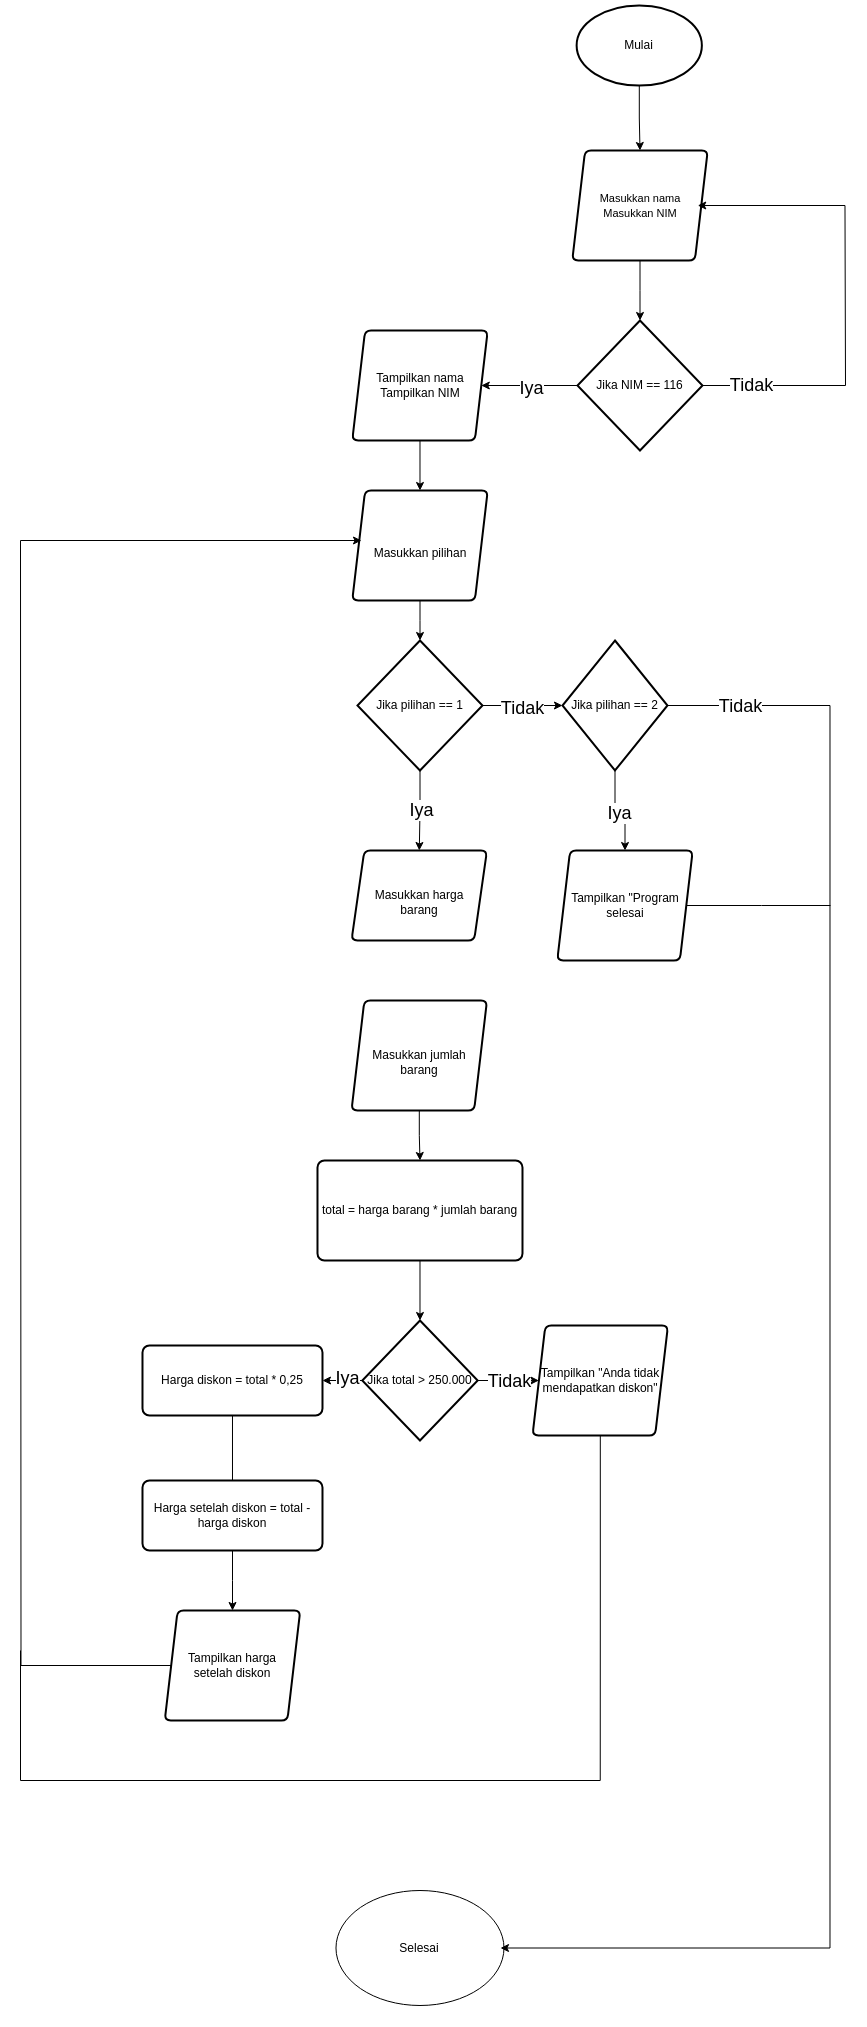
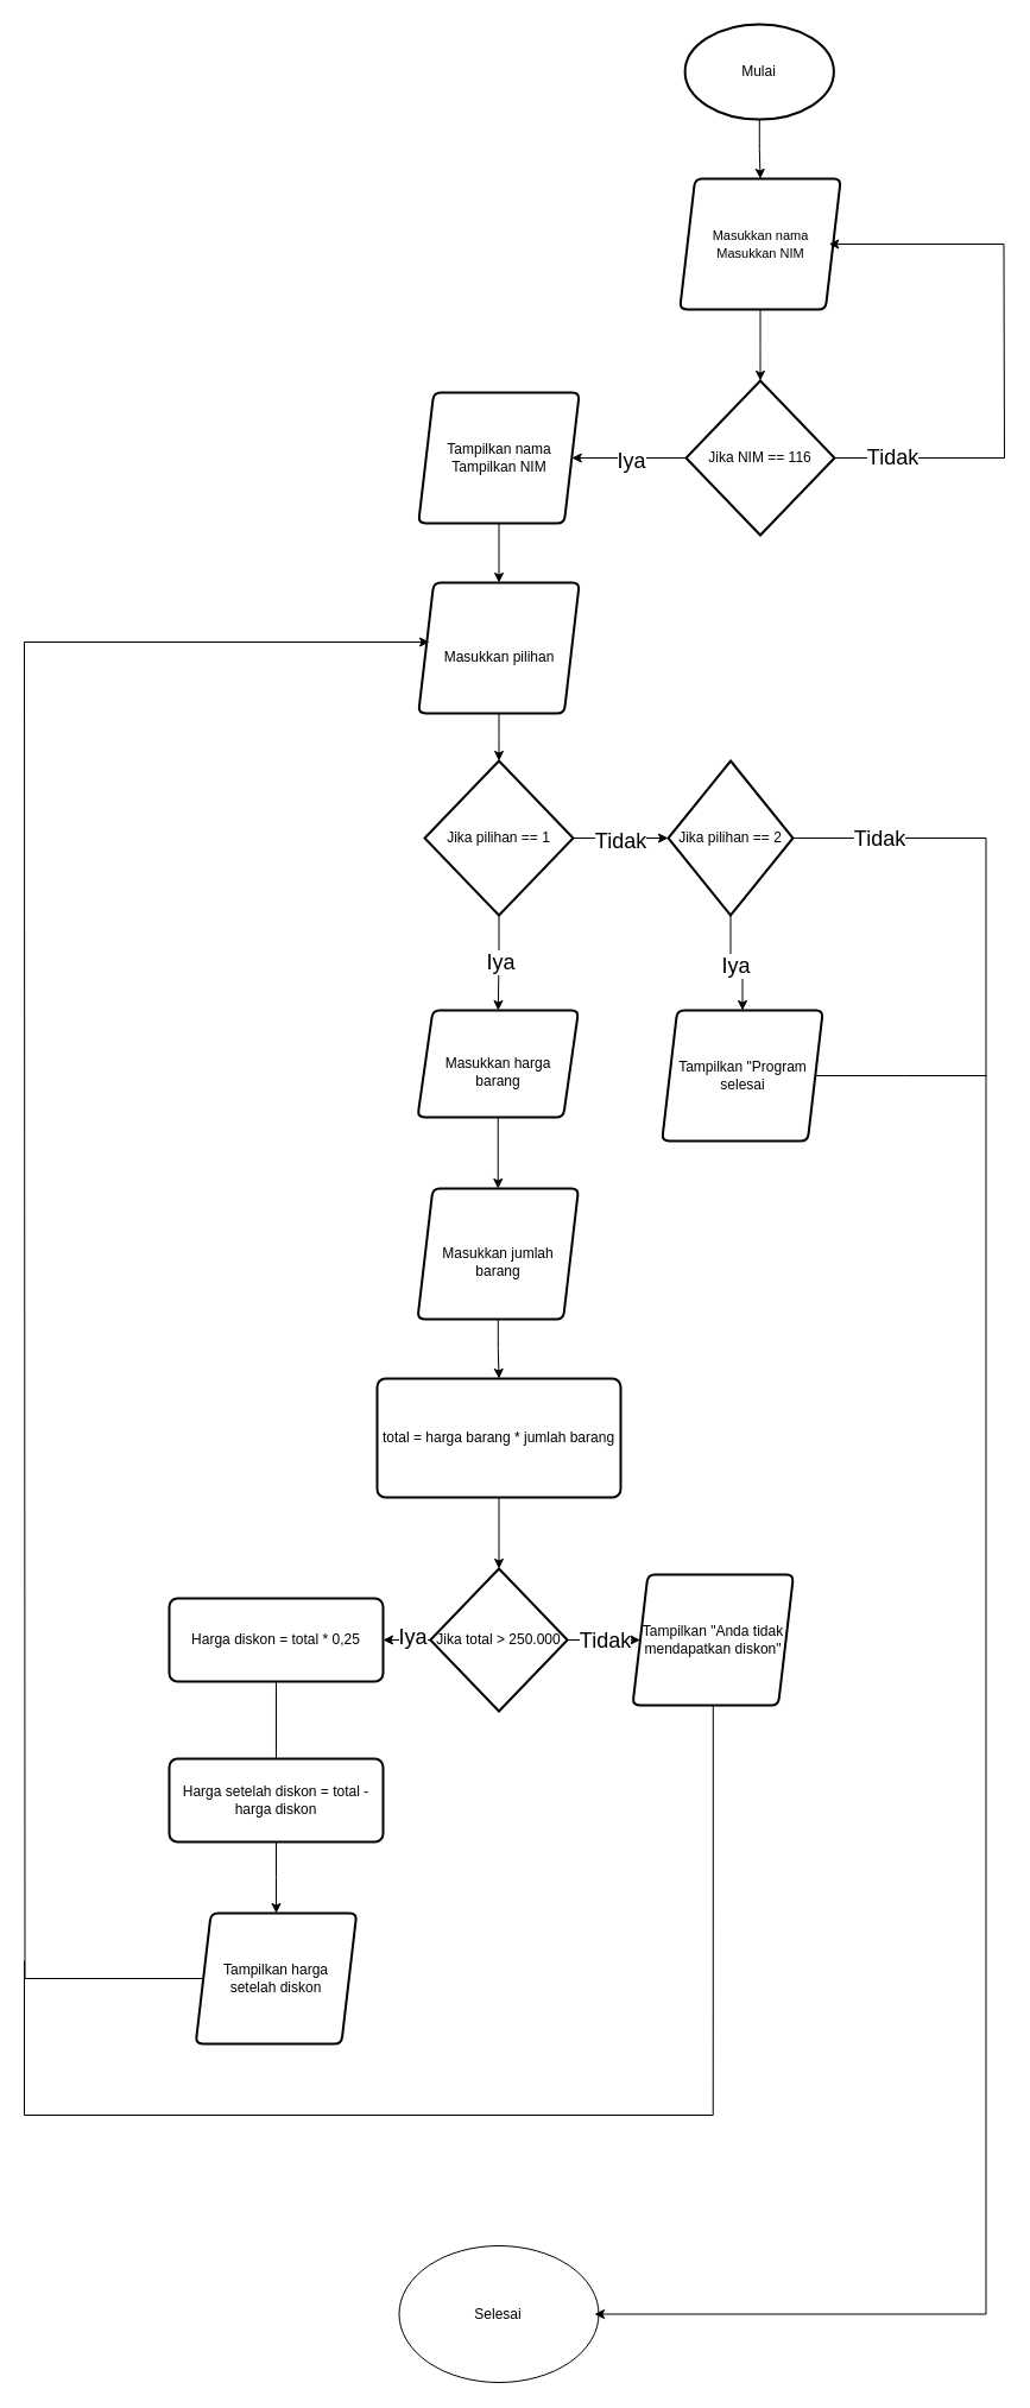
- <mxCell id="3" value="Mulai" style="strokeWidth=2;html=1;shape=mxgraph.flowchart.start_1;whiteSpace=wrap;" parent="1" vertex="1"><mxGeometry x="576.12" y="5" width="125.25" height="80" as="geometry" /></mxCell>
+ <mxCell id="3" value="Mulai" style="strokeWidth=2;html=1;shape=mxgraph.flowchart.start_1;whiteSpace=wrap;" parent="1" vertex="1"><mxGeometry x="576.12" y="20" width="125.25" height="80" as="geometry" /></mxCell>
+ <mxCell id="4" value="" style="edgeStyle=orthogonalEdgeStyle;rounded=0;orthogonalLoop=1;jettySize=auto;html=1;" parent="1" source="5" target="9" edge="1"><mxGeometry relative="1" as="geometry" /></mxCell>
